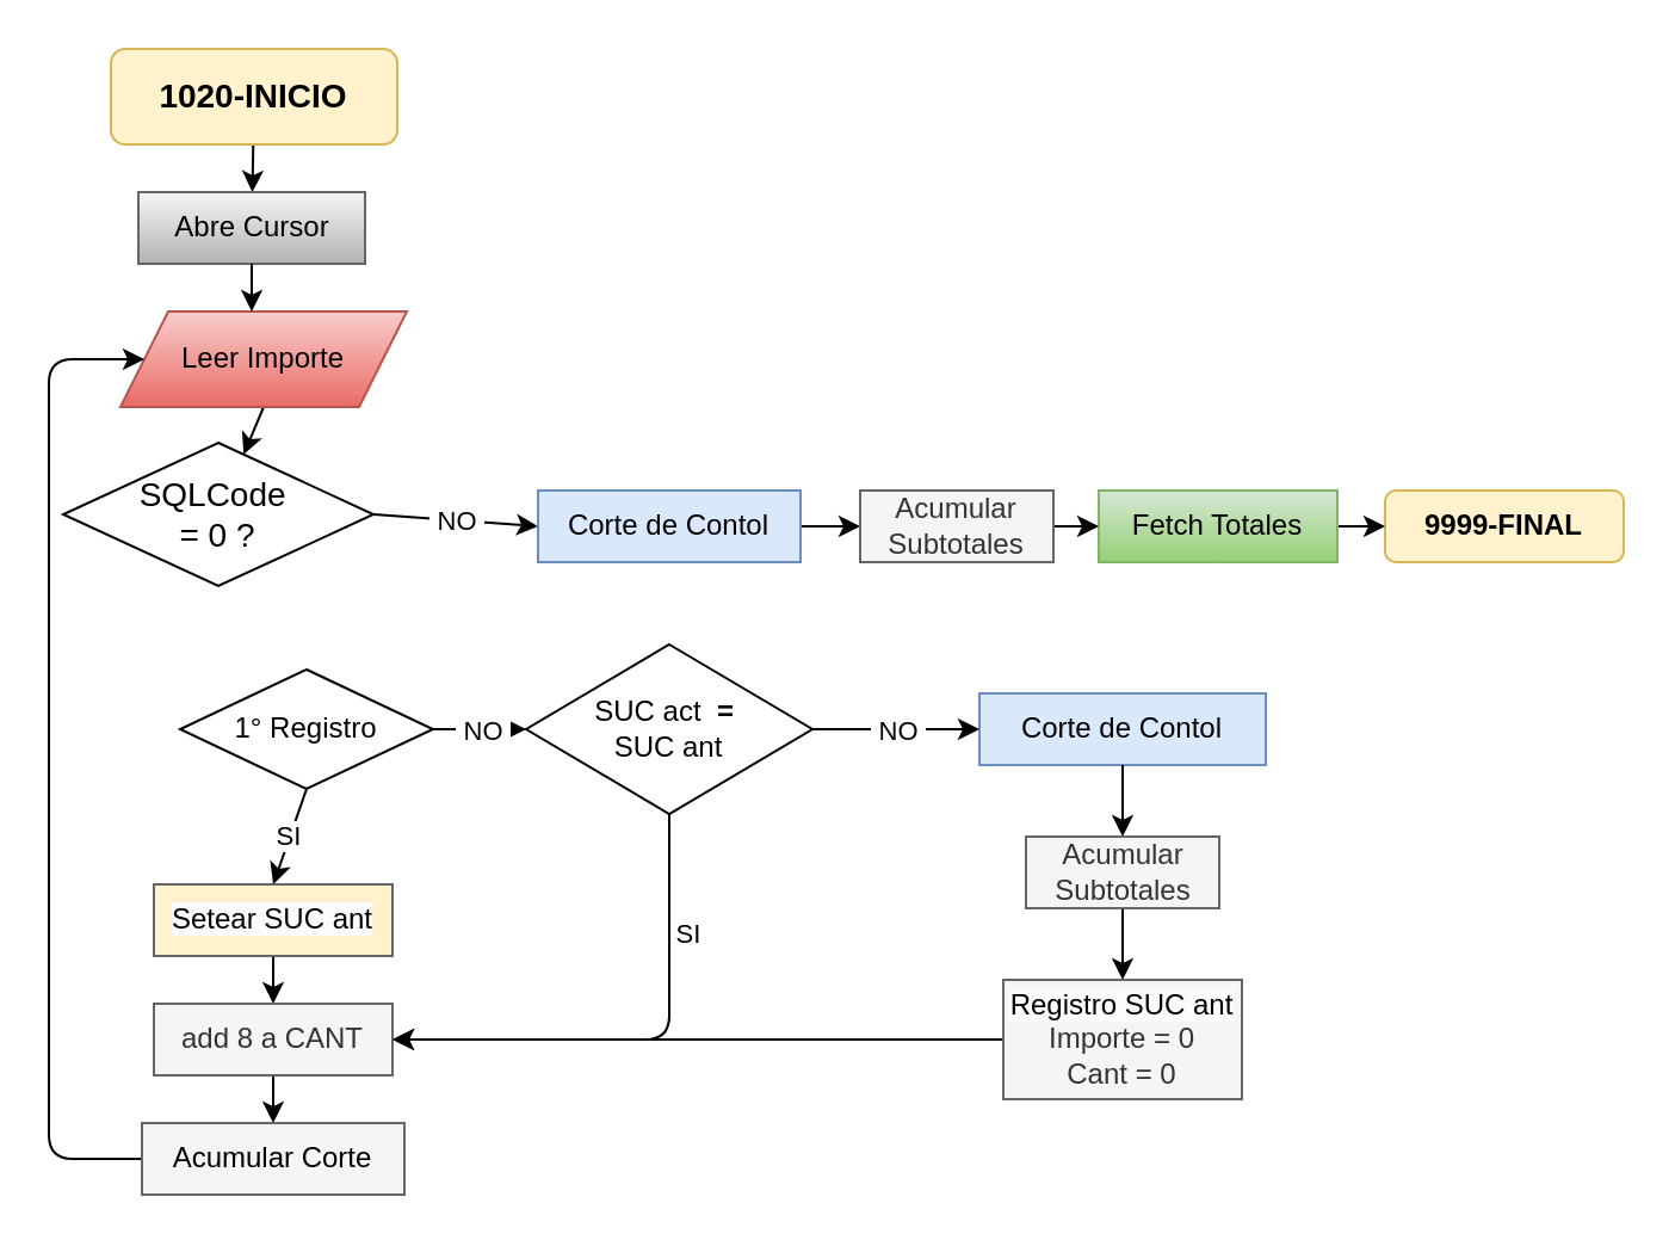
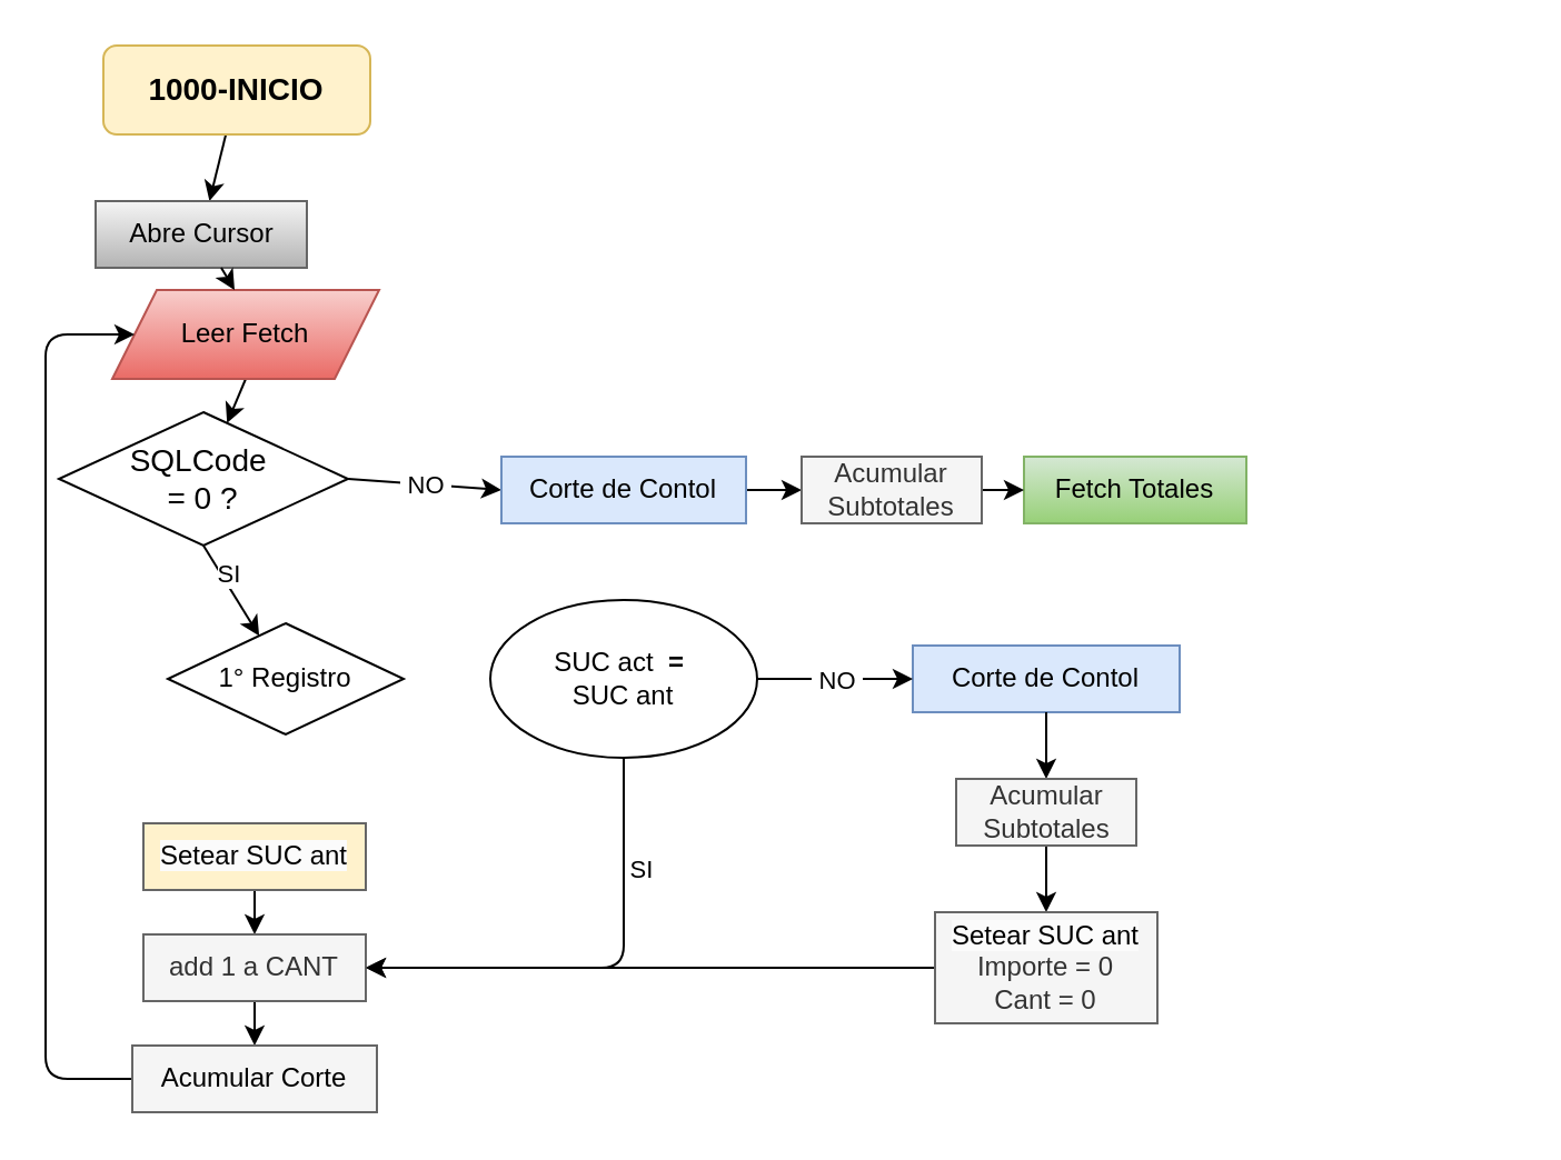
- <mxCell id="3" value="1020-INICIO" style="rounded=1;whiteSpace=wrap;html=1;fillColor=#fff2cc;strokeColor=#d6b656;fontStyle=1;fontSize=14;" parent="1" vertex="1"><mxGeometry x="46" y="20" width="120" height="40" as="geometry" /></mxCell>
+ <mxCell id="3" value="1000-INICIO" style="rounded=1;whiteSpace=wrap;html=1;fillColor=#fff2cc;strokeColor=#d6b656;fontStyle=1;fontSize=14;" parent="1" vertex="1"><mxGeometry x="46" y="20" width="120" height="40" as="geometry" /></mxCell>
- <mxCell id="40" value="Abre Cursor" style="rounded=0;whiteSpace=wrap;html=1;fillColor=#f5f5f5;gradientColor=#b3b3b3;strokeColor=#666666;" vertex="1" parent="1"><mxGeometry x="57.5" y="80" width="95" height="30" as="geometry" /></mxCell>
+ <mxCell id="40" value="Abre Cursor" style="rounded=0;whiteSpace=wrap;html=1;fillColor=#f5f5f5;gradientColor=#b3b3b3;strokeColor=#666666;" vertex="1" parent="1"><mxGeometry x="42.5" y="90" width="95" height="30" as="geometry" /></mxCell>
- <mxCell id="18" value="Leer Importe" style="shape=parallelogram;perimeter=parallelogramPerimeter;whiteSpace=wrap;html=1;fixedSize=1;fillColor=#f8cecc;gradientColor=#ea6b66;strokeColor=#b85450;" parent="1" vertex="1"><mxGeometry x="50" y="130" width="120" height="40" as="geometry" /></mxCell>
+ <mxCell id="18" value="Leer Fetch" style="shape=parallelogram;perimeter=parallelogramPerimeter;whiteSpace=wrap;html=1;fixedSize=1;fillColor=#f8cecc;gradientColor=#ea6b66;strokeColor=#b85450;" parent="1" vertex="1"><mxGeometry x="50" y="130" width="120" height="40" as="geometry" /></mxCell>
- <mxCell id="34" style="edgeStyle=none;html=1;entryX=0;entryY=0.5;entryDx=0;entryDy=0;" parent="1" source="35" target="15" edge="1"><mxGeometry relative="1" as="geometry" /></mxCell>
- <mxCell id="15" value="9999-FINAL" style="rounded=1;whiteSpace=wrap;html=1;fillColor=#fff2cc;strokeColor=#d6b656;fontStyle=1" parent="1" vertex="1"><mxGeometry x="580" y="205" width="100" height="30" as="geometry" /></mxCell>
+ <mxCell id="6" value="" style="endArrow=classic;html=1;exitX=0.5;exitY=1;exitDx=0;exitDy=0;" parent="1" source="5" target="19" edge="1"><mxGeometry relative="1" as="geometry"><mxPoint x="109.5" y="280" as="sourcePoint" /><mxPoint x="110" y="300" as="targetPoint" /></mxGeometry></mxCell>
+ <mxCell id="7" value="SI&amp;nbsp;" style="edgeLabel;resizable=0;html=1;;align=center;verticalAlign=middle;" parent="6" connectable="0" vertex="1"><mxGeometry relative="1" as="geometry"><mxPoint y="-8" as="offset" /></mxGeometry></mxCell>
- <mxCell id="22" value="" style="endArrow=classic;html=1;exitX=1;exitY=0.5;exitDx=0;exitDy=0;entryX=0;entryY=0.5;entryDx=0;entryDy=0;" parent="1" source="19" target="8" edge="1"><mxGeometry relative="1" as="geometry"><mxPoint x="170" y="289.5" as="sourcePoint" /><mxPoint x="250" y="289.5" as="targetPoint" /></mxGeometry></mxCell>
- <mxCell id="23" value="&amp;nbsp;NO&amp;nbsp;" style="edgeLabel;resizable=0;html=1;;align=center;verticalAlign=middle;" parent="22" connectable="0" vertex="1"><mxGeometry relative="1" as="geometry" /></mxCell>
- <mxCell id="8" value="SUC act&amp;nbsp;&amp;nbsp;&lt;span style=&quot;background-color: transparent;&quot;&gt;&lt;b&gt;=&amp;nbsp;&lt;/b&gt;&lt;/span&gt;&lt;div&gt;SUC ant&lt;/div&gt;" style="rhombus;whiteSpace=wrap;html=1;" parent="1" vertex="1"><mxGeometry x="220" y="269.5" width="120" height="71" as="geometry" /></mxCell>
+ <mxCell id="8" value="SUC act&amp;nbsp;&amp;nbsp;&lt;span style=&quot;background-color: transparent;&quot;&gt;&lt;b&gt;=&amp;nbsp;&lt;/b&gt;&lt;/span&gt;&lt;div&gt;SUC ant&lt;/div&gt;" style="ellipse;whiteSpace=wrap;html=1;" parent="1" vertex="1"><mxGeometry x="220" y="269.5" width="120" height="71" as="geometry" /></mxCell>
- <mxCell id="20" value="" style="endArrow=classic;html=1;exitX=0.5;exitY=1;exitDx=0;exitDy=0;entryX=0.5;entryY=0;entryDx=0;entryDy=0;" parent="1" source="19" target="27" edge="1"><mxGeometry relative="1" as="geometry"><mxPoint x="230" y="310" as="sourcePoint" /><mxPoint x="110" y="380" as="targetPoint" /></mxGeometry></mxCell>
- <mxCell id="21" value="SI&amp;nbsp;" style="edgeLabel;resizable=0;html=1;;align=center;verticalAlign=middle;" parent="20" connectable="0" vertex="1"><mxGeometry relative="1" as="geometry"><mxPoint as="offset" /></mxGeometry></mxCell>
- <mxCell id="29" value="&lt;div&gt;add 8 a CANT&lt;/div&gt;" style="rounded=0;whiteSpace=wrap;html=1;fillColor=#f5f5f5;fontColor=#333333;strokeColor=#666666;" parent="1" vertex="1"><mxGeometry x="64" y="420" width="100" height="30" as="geometry" /></mxCell>
+ <mxCell id="29" value="&lt;div&gt;add 1 a CANT&lt;/div&gt;" style="rounded=0;whiteSpace=wrap;html=1;fillColor=#f5f5f5;fontColor=#333333;strokeColor=#666666;" parent="1" vertex="1"><mxGeometry x="64" y="420" width="100" height="30" as="geometry" /></mxCell>
- <mxCell id="33" value="&lt;span style=&quot;color: rgb(0, 0, 0); font-family: Helvetica; font-size: 12px; font-style: normal; font-variant-ligatures: normal; font-variant-caps: normal; font-weight: 400; letter-spacing: normal; orphans: 2; text-align: center; text-indent: 0px; text-transform: none; widows: 2; word-spacing: 0px; -webkit-text-stroke-width: 0px; white-space: normal; background-color: rgb(251, 251, 251); text-decoration-thickness: initial; text-decoration-style: initial; text-decoration-color: initial; float: none; display: inline !important;&quot;&gt;Registro SUC ant&lt;/span&gt;&lt;div&gt;Importe = 0&lt;/div&gt;&lt;div&gt;Cant = 0&lt;/div&gt;" style="rounded=0;whiteSpace=wrap;html=1;fillColor=#f5f5f5;fontColor=#333333;strokeColor=#666666;" parent="1" vertex="1"><mxGeometry x="420" y="410" width="100" height="50" as="geometry" /></mxCell>
+ <mxCell id="33" value="&lt;span style=&quot;color: rgb(0, 0, 0); font-family: Helvetica; font-size: 12px; font-style: normal; font-variant-ligatures: normal; font-variant-caps: normal; font-weight: 400; letter-spacing: normal; orphans: 2; text-align: center; text-indent: 0px; text-transform: none; widows: 2; word-spacing: 0px; -webkit-text-stroke-width: 0px; white-space: normal; background-color: rgb(251, 251, 251); text-decoration-thickness: initial; text-decoration-style: initial; text-decoration-color: initial; float: none; display: inline !important;&quot;&gt;Setear SUC ant&lt;/span&gt;&lt;div&gt;Importe = 0&lt;/div&gt;&lt;div&gt;Cant = 0&lt;/div&gt;" style="rounded=0;whiteSpace=wrap;html=1;fillColor=#f5f5f5;fontColor=#333333;strokeColor=#666666;" parent="1" vertex="1"><mxGeometry x="420" y="410" width="100" height="50" as="geometry" /></mxCell>
